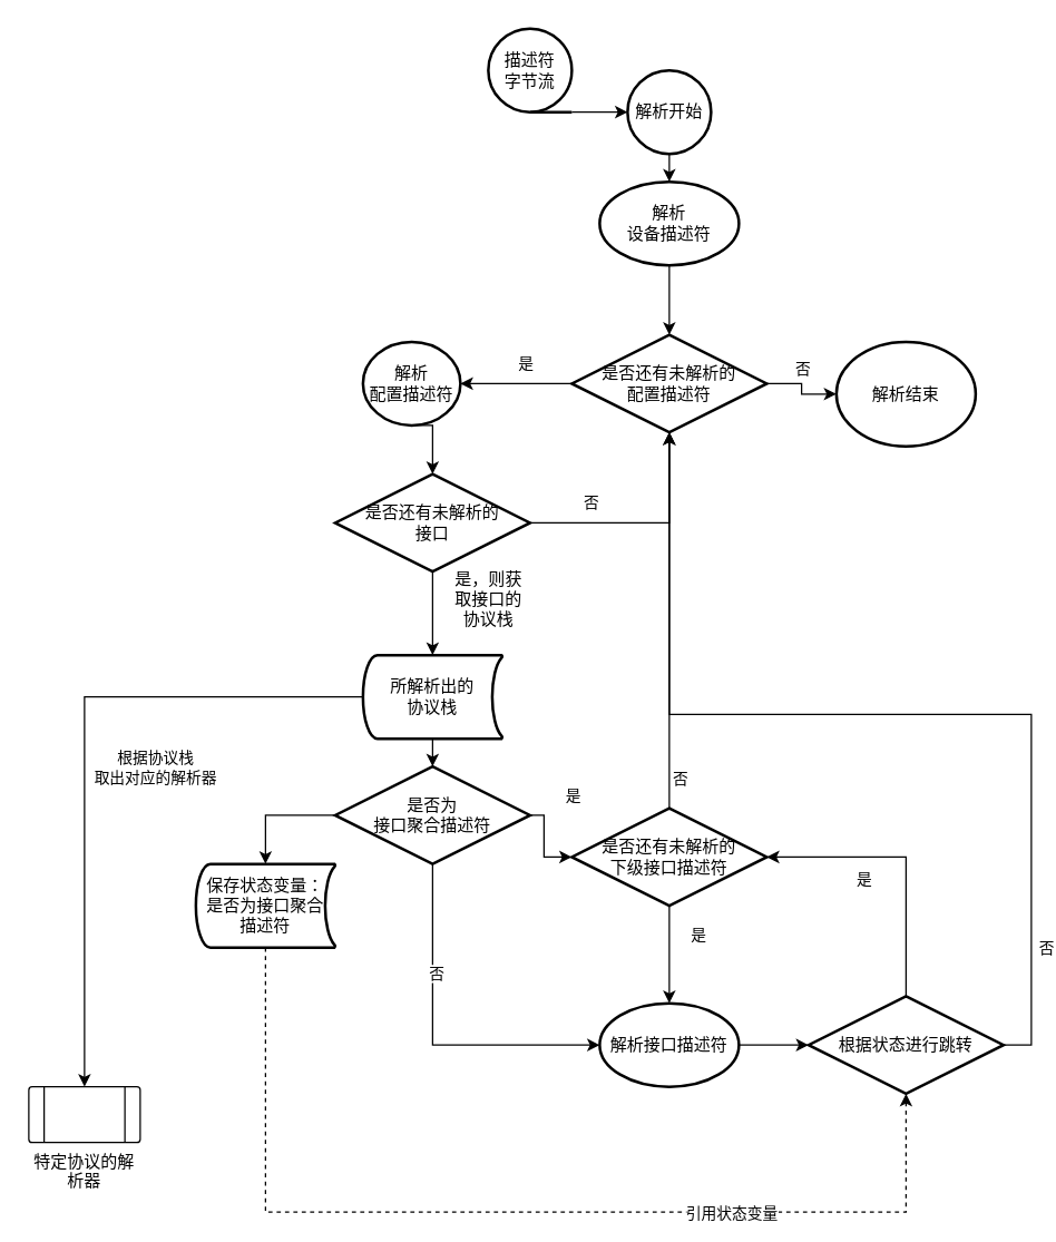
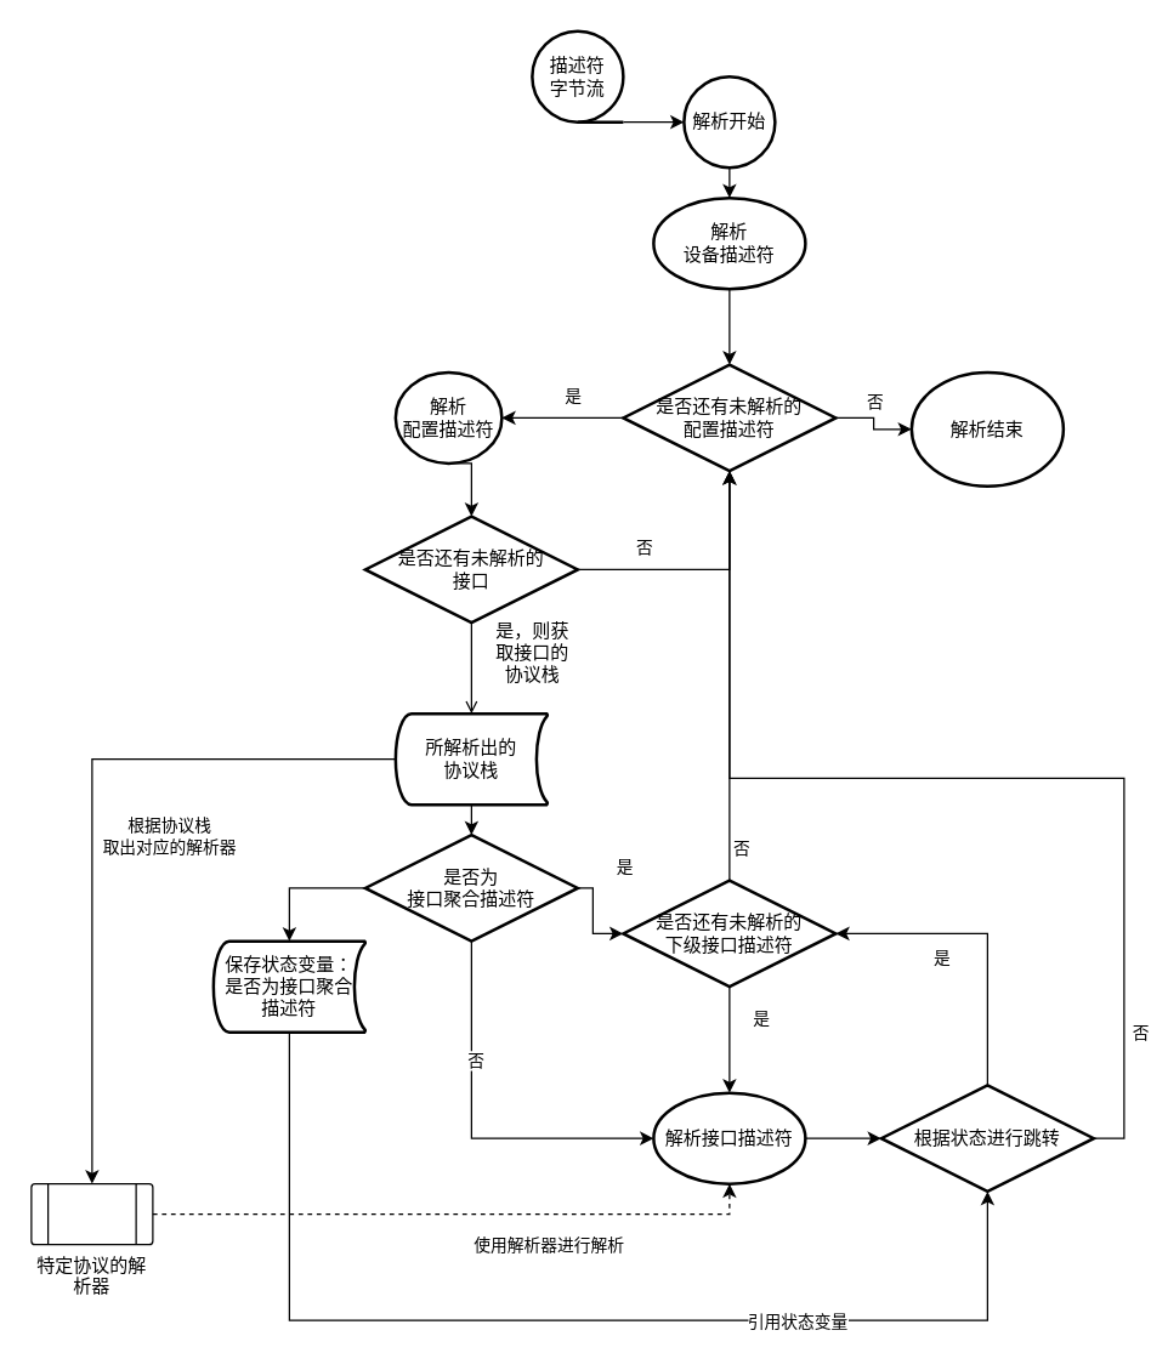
- <mxCell id="18" style="edgeStyle=orthogonalEdgeStyle;rounded=0;orthogonalLoop=1;jettySize=auto;html=1;exitX=0.5;exitY=1;exitDx=0;exitDy=0;exitPerimeter=0;entryX=0.5;entryY=0;entryDx=0;entryDy=0;entryPerimeter=0;" edge="1" parent="1" source="12" target="17"><mxGeometry relative="1" as="geometry" /></mxCell>
+ <mxCell id="18" style="edgeStyle=orthogonalEdgeStyle;rounded=0;orthogonalLoop=1;jettySize=auto;html=1;exitX=0.5;exitY=1;exitDx=0;exitDy=0;exitPerimeter=0;entryX=0.5;entryY=0;entryDx=0;entryDy=0;entryPerimeter=0;endArrow=open;" edge="1" parent="1" source="12" target="17"><mxGeometry relative="1" as="geometry" /></mxCell>
+ <mxCell id="39" style="edgeStyle=orthogonalEdgeStyle;rounded=0;orthogonalLoop=1;jettySize=auto;html=1;exitX=1;exitY=0.5;exitDx=0;exitDy=0;entryX=0.5;entryY=1;entryDx=0;entryDy=0;entryPerimeter=0;dashed=1;" edge="1" parent="1" source="38" target="24"><mxGeometry relative="1" as="geometry"><Array as="points"><mxPoint x="480" y="800" /></Array></mxGeometry></mxCell>
+ <mxCell id="40" value="使用解析器进行解析" style="edgeLabel;html=1;align=center;verticalAlign=middle;resizable=0;points=[];" vertex="1" connectable="0" parent="39"><mxGeometry x="-0.175" y="-4" relative="1" as="geometry"><mxPoint x="95" y="16" as="offset" /></mxGeometry></mxCell>
- <mxCell id="42" style="edgeStyle=orthogonalEdgeStyle;rounded=0;orthogonalLoop=1;jettySize=auto;html=1;exitX=0.5;exitY=1;exitDx=0;exitDy=0;exitPerimeter=0;entryX=0.5;entryY=1;entryDx=0;entryDy=0;entryPerimeter=0;dashed=1;" edge="1" parent="1" source="30" target="41"><mxGeometry relative="1" as="geometry"><Array as="points"><mxPoint x="190" y="870" /><mxPoint x="650" y="870" /></Array></mxGeometry></mxCell>
+ <mxCell id="42" style="edgeStyle=orthogonalEdgeStyle;rounded=0;orthogonalLoop=1;jettySize=auto;html=1;exitX=0.5;exitY=1;exitDx=0;exitDy=0;exitPerimeter=0;entryX=0.5;entryY=1;entryDx=0;entryDy=0;entryPerimeter=0;dashed=0;" edge="1" parent="1" source="30" target="41"><mxGeometry relative="1" as="geometry"><Array as="points"><mxPoint x="190" y="870" /><mxPoint x="650" y="870" /></Array></mxGeometry></mxCell>
